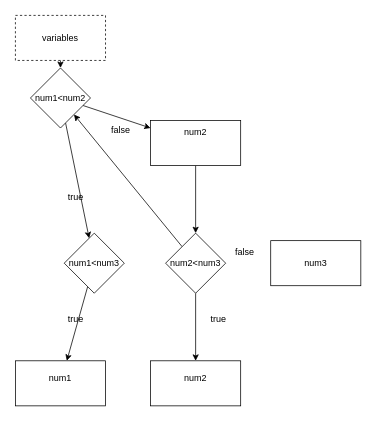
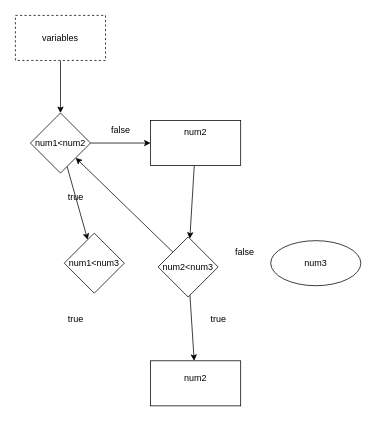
- <mxCell id="6" value="num1&amp;lt;num2" style="rhombus;whiteSpace=wrap;html=1;" vertex="1" parent="1"><mxGeometry x="40" y="90" width="80" height="80" as="geometry" /></mxCell>
+ <mxCell id="6" value="num1&amp;lt;num2" style="rhombus;whiteSpace=wrap;html=1;" vertex="1" parent="1"><mxGeometry x="40" y="150" width="80" height="80" as="geometry" /></mxCell>
- <mxCell id="13" value="num2&amp;lt;num3" style="rhombus;whiteSpace=wrap;html=1;" vertex="1" parent="1"><mxGeometry x="220" y="310" width="80" height="80" as="geometry" /></mxCell>
+ <mxCell id="13" value="num2&amp;lt;num3" style="rhombus;whiteSpace=wrap;html=1;" vertex="1" parent="1"><mxGeometry x="210" y="315" width="80" height="80" as="geometry" /></mxCell>
- <mxCell id="20" value="num3" style="whiteSpace=wrap;html=1;" vertex="1" parent="1"><mxGeometry x="360" y="320" width="120" height="60" as="geometry" /></mxCell>
+ <mxCell id="20" value="num3" style="ellipse;whiteSpace=wrap;html=1;" vertex="1" parent="1"><mxGeometry x="360" y="320" width="120" height="60" as="geometry" /></mxCell>
- <mxCell id="7" value="" style="edgeStyle=none;html=1;" edge="1" parent="1" source="8" target="10"><mxGeometry relative="1" as="geometry" /></mxCell>
- <mxCell id="10" value="num1&lt;div&gt;&lt;br&gt;&lt;/div&gt;" style="whiteSpace=wrap;html=1;" vertex="1" parent="1"><mxGeometry x="20" y="480" width="120" height="60" as="geometry" /></mxCell>
